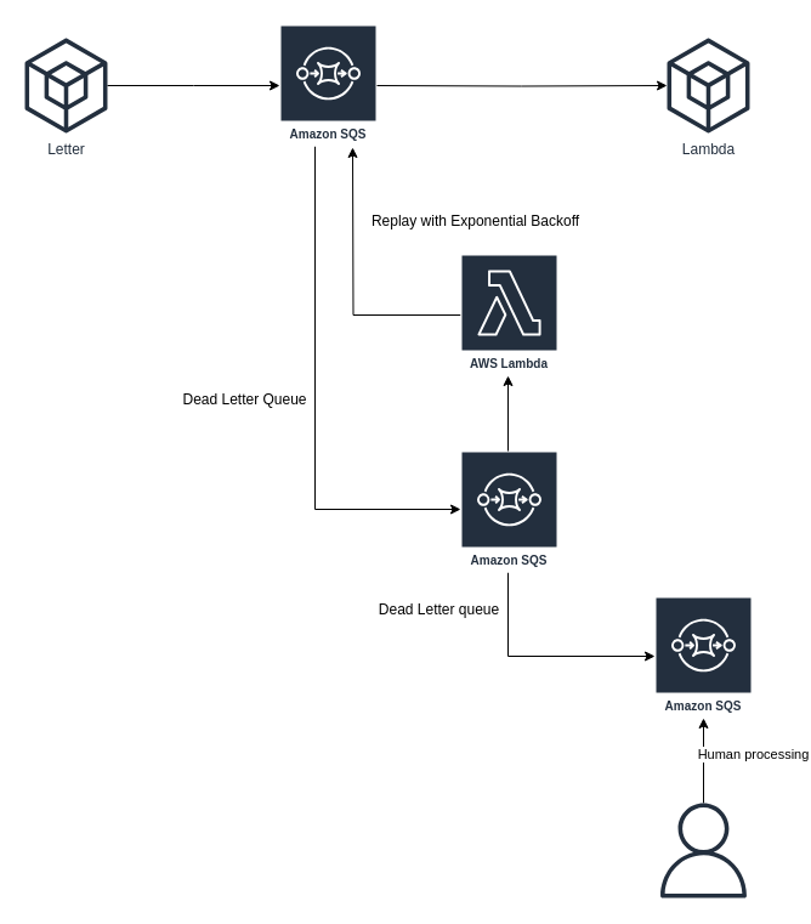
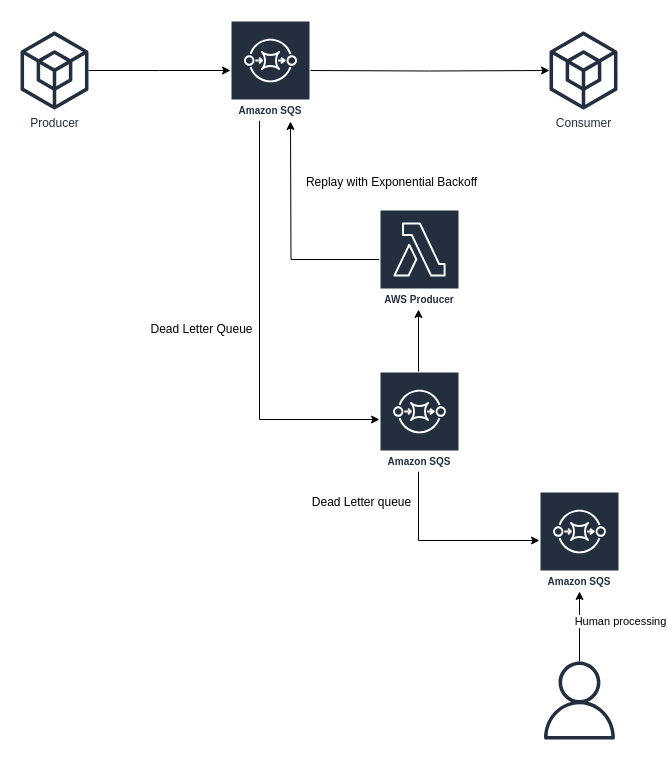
- <mxCell id="11" value="Letter" style="outlineConnect=0;fontColor=#232F3E;gradientColor=none;fillColor=#232F3E;strokeColor=none;dashed=0;verticalLabelPosition=bottom;verticalAlign=top;align=center;html=1;fontSize=12;fontStyle=0;aspect=fixed;pointerEvents=1;shape=mxgraph.aws4.external_sdk;" vertex="1" parent="1"><mxGeometry x="20" y="31" width="68" height="78" as="geometry" /></mxCell>
+ <mxCell id="11" value="Producer" style="outlineConnect=0;fontColor=#232F3E;gradientColor=none;fillColor=#232F3E;strokeColor=none;dashed=0;verticalLabelPosition=bottom;verticalAlign=top;align=center;html=1;fontSize=12;fontStyle=0;aspect=fixed;pointerEvents=1;shape=mxgraph.aws4.external_sdk;" vertex="1" parent="1"><mxGeometry x="20" y="31" width="68" height="78" as="geometry" /></mxCell>
- <mxCell id="12" value="Lambda" style="outlineConnect=0;fontColor=#232F3E;gradientColor=none;fillColor=#232F3E;strokeColor=none;dashed=0;verticalLabelPosition=bottom;verticalAlign=top;align=center;html=1;fontSize=12;fontStyle=0;aspect=fixed;pointerEvents=1;shape=mxgraph.aws4.external_sdk;" vertex="1" parent="1"><mxGeometry x="549" y="31" width="68" height="78" as="geometry" /></mxCell>
+ <mxCell id="12" value="Consumer" style="outlineConnect=0;fontColor=#232F3E;gradientColor=none;fillColor=#232F3E;strokeColor=none;dashed=0;verticalLabelPosition=bottom;verticalAlign=top;align=center;html=1;fontSize=12;fontStyle=0;aspect=fixed;pointerEvents=1;shape=mxgraph.aws4.external_sdk;" vertex="1" parent="1"><mxGeometry x="549" y="31" width="68" height="78" as="geometry" /></mxCell>
- <mxCell id="15" value="AWS Lambda" style="outlineConnect=0;fontColor=#232F3E;gradientColor=none;strokeColor=#ffffff;fillColor=#232F3E;dashed=0;verticalLabelPosition=middle;verticalAlign=bottom;align=center;html=1;whiteSpace=wrap;fontSize=10;fontStyle=1;spacing=3;shape=mxgraph.aws4.productIcon;prIcon=mxgraph.aws4.lambda;" vertex="1" parent="1"><mxGeometry x="379" y="209" width="80" height="100" as="geometry" /></mxCell>
+ <mxCell id="15" value="AWS Producer" style="outlineConnect=0;fontColor=#232F3E;gradientColor=none;strokeColor=#ffffff;fillColor=#232F3E;dashed=0;verticalLabelPosition=middle;verticalAlign=bottom;align=center;html=1;whiteSpace=wrap;fontSize=10;fontStyle=1;spacing=3;shape=mxgraph.aws4.productIcon;prIcon=mxgraph.aws4.lambda;" vertex="1" parent="1"><mxGeometry x="379" y="209" width="80" height="100" as="geometry" /></mxCell>
